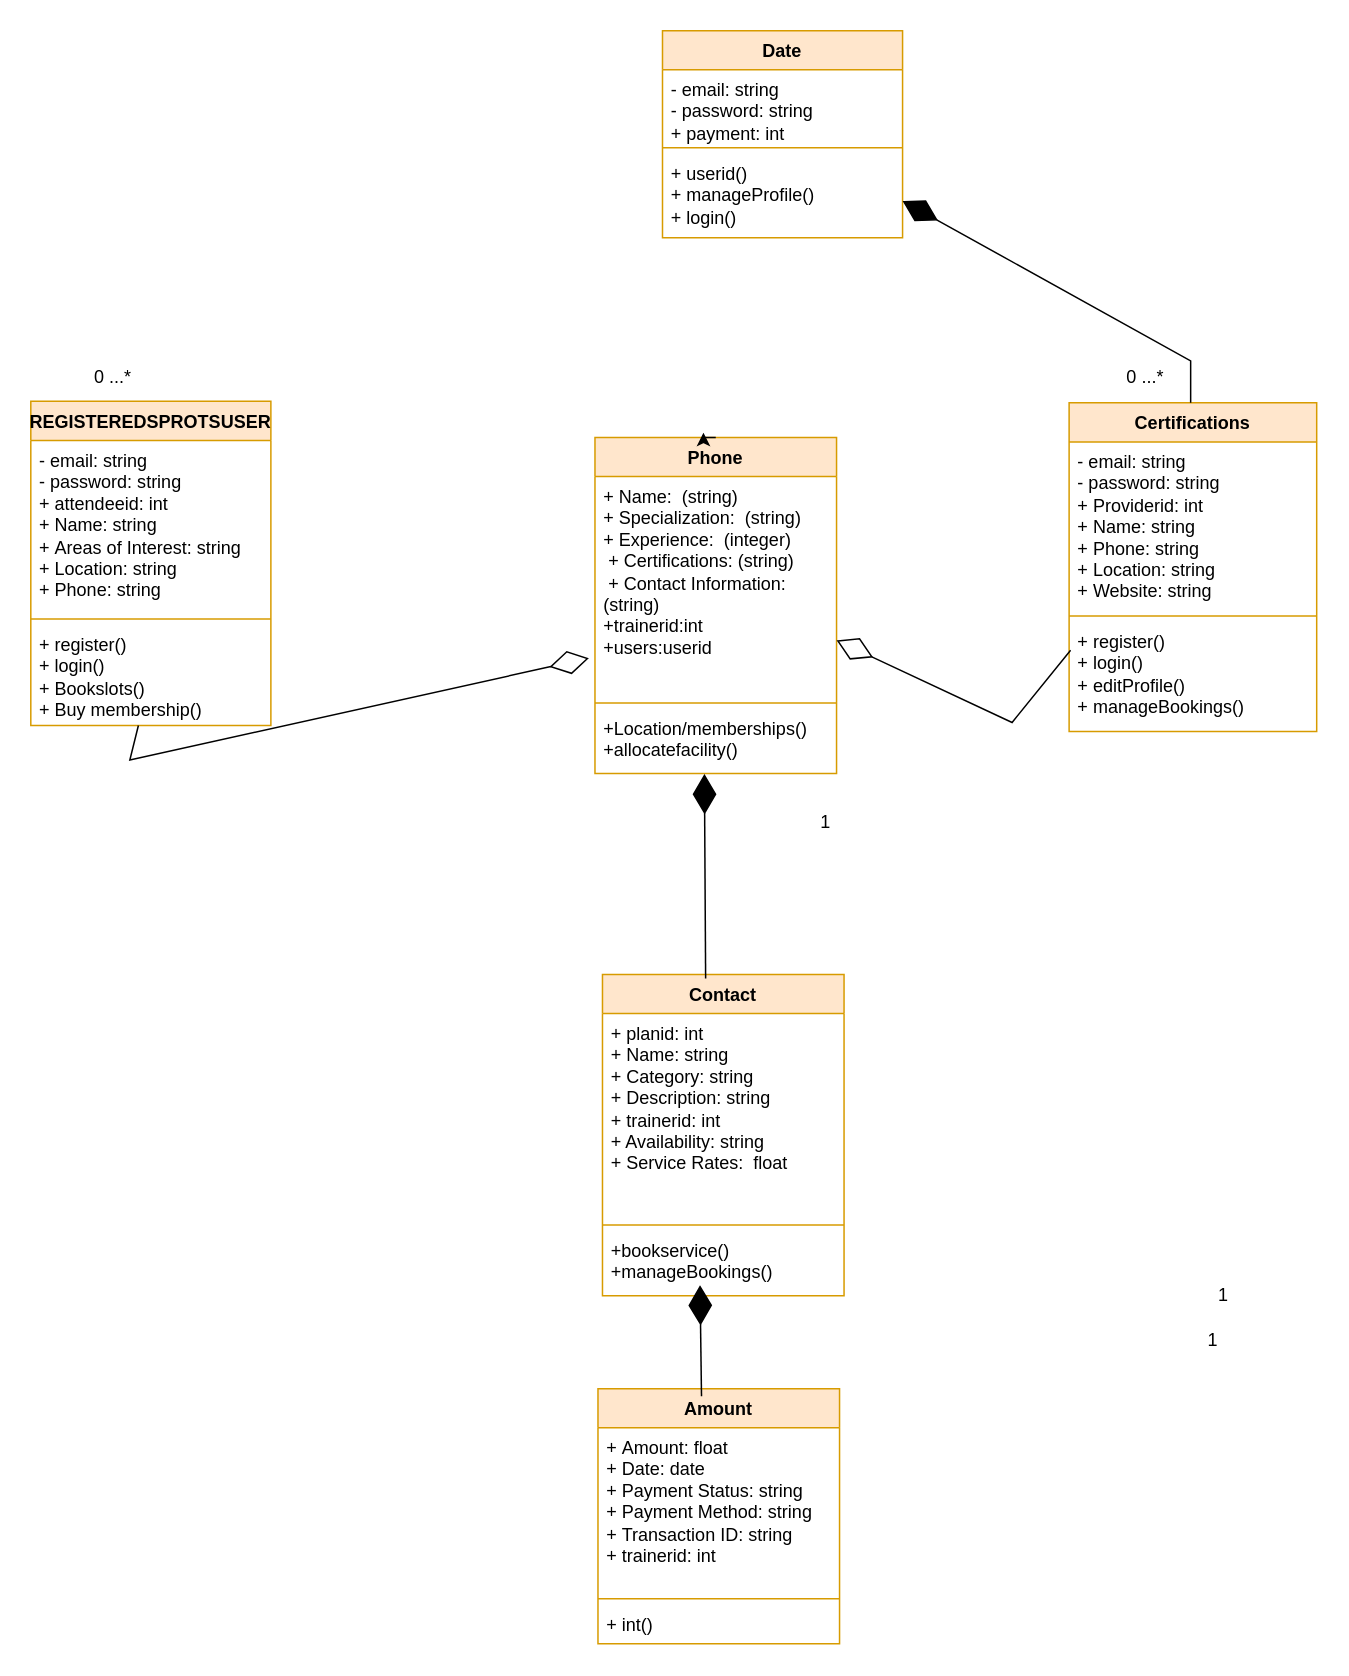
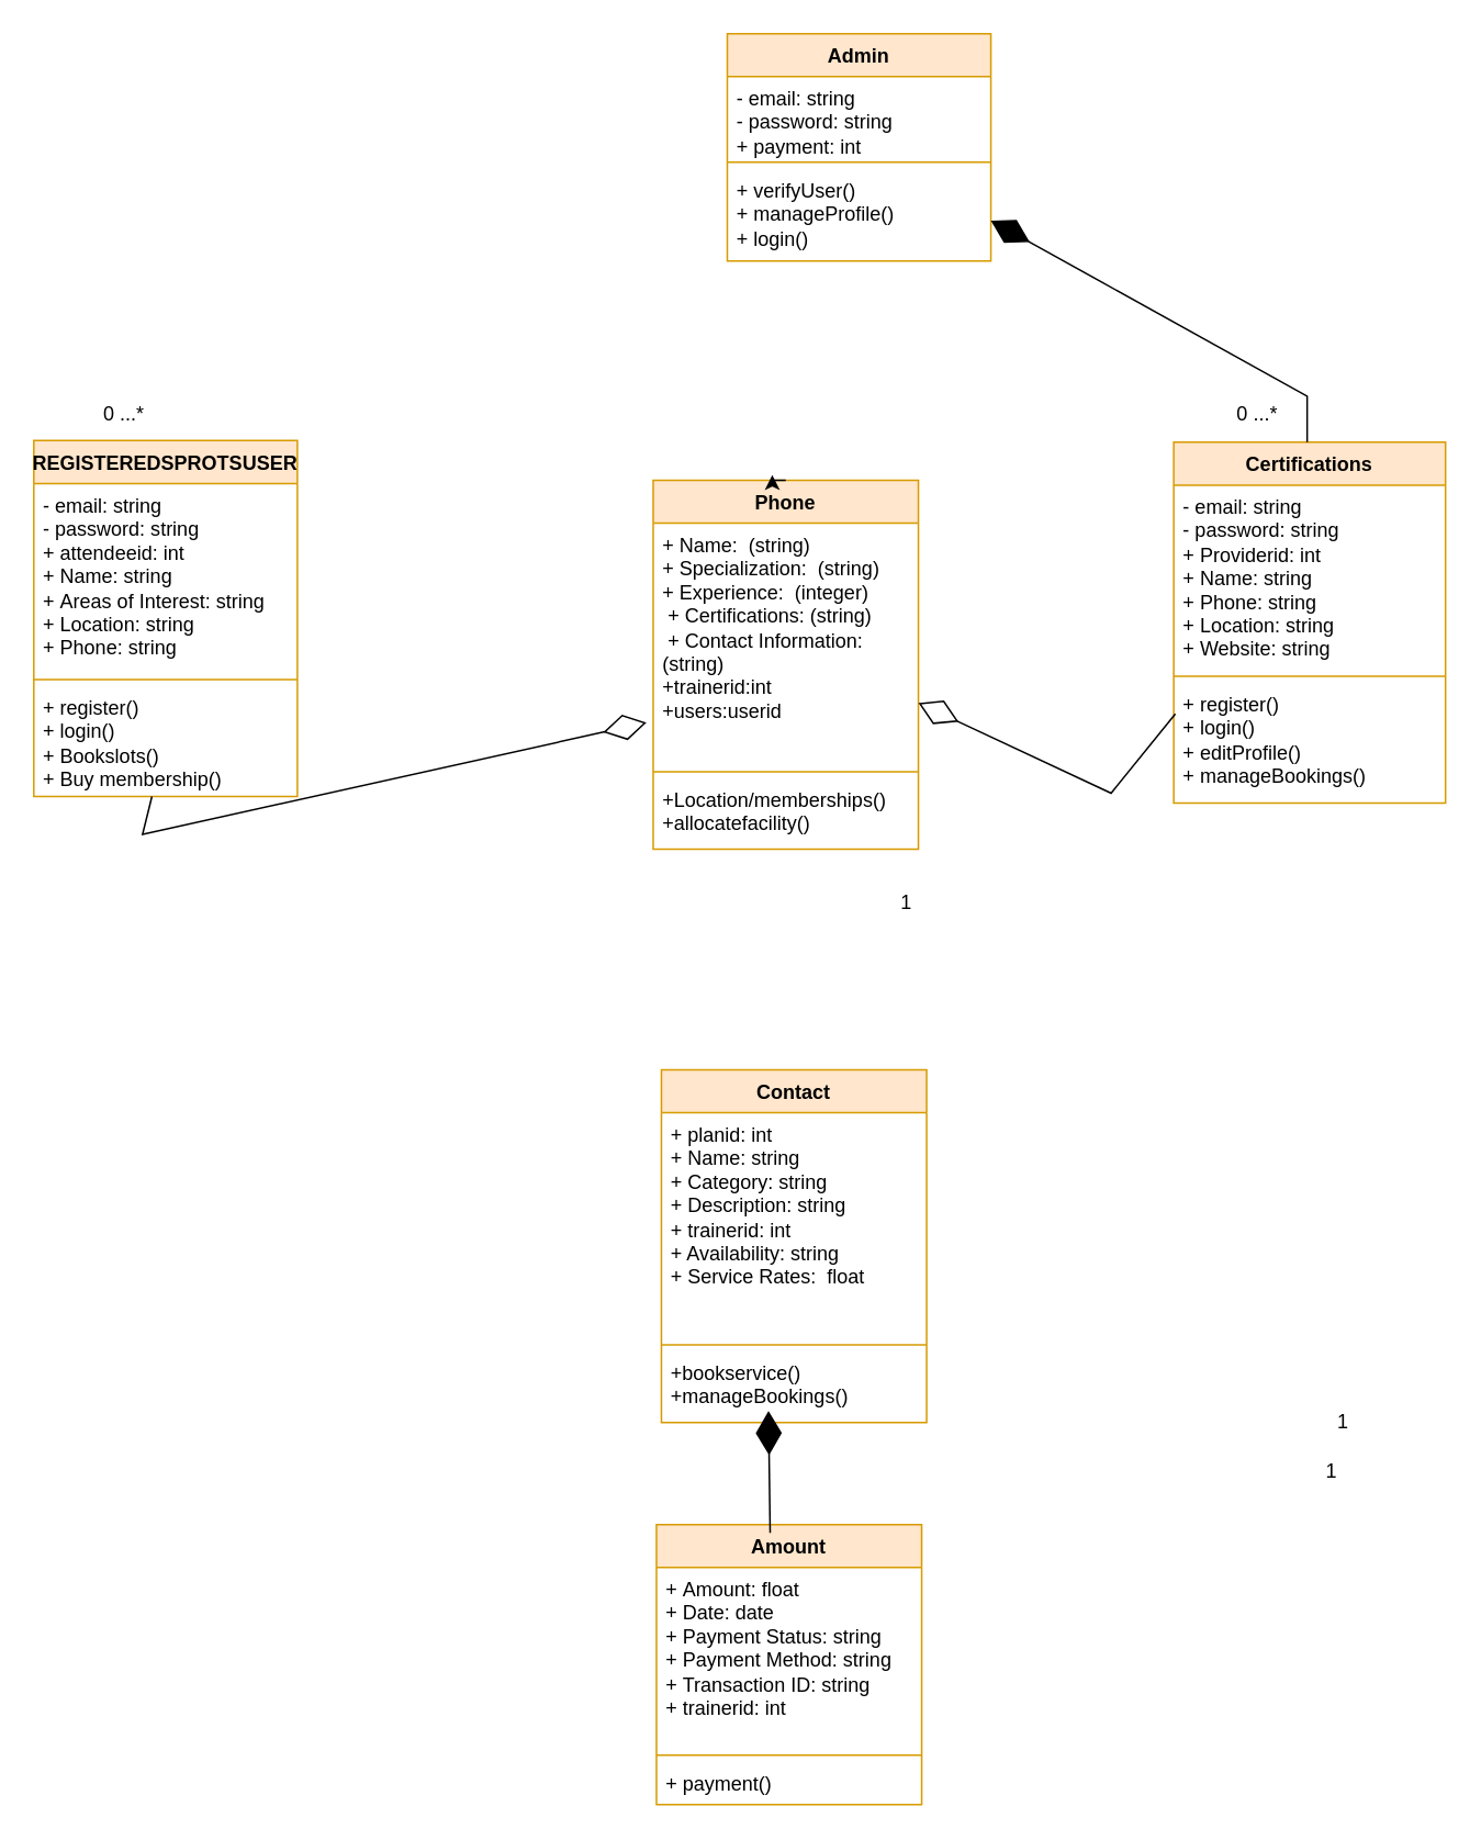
- <mxCell id="6" value="Date" style="swimlane;fontStyle=1;align=center;verticalAlign=top;childLayout=stackLayout;horizontal=1;startSize=26;horizontalStack=0;resizeParent=1;resizeParentMax=0;resizeLast=0;collapsible=1;marginBottom=0;whiteSpace=wrap;html=1;fillColor=#ffe6cc;strokeColor=#d79b00;" parent="1" vertex="1"><mxGeometry x="441" y="20" width="160" height="138" as="geometry" /></mxCell>
+ <mxCell id="6" value="Admin" style="swimlane;fontStyle=1;align=center;verticalAlign=top;childLayout=stackLayout;horizontal=1;startSize=26;horizontalStack=0;resizeParent=1;resizeParentMax=0;resizeLast=0;collapsible=1;marginBottom=0;whiteSpace=wrap;html=1;fillColor=#ffe6cc;strokeColor=#d79b00;" parent="1" vertex="1"><mxGeometry x="441" y="20" width="160" height="138" as="geometry" /></mxCell>
- <mxCell id="9" value="+ userid()&lt;br&gt;+ manageProfile()&lt;br&gt;+ login()" style="text;strokeColor=none;fillColor=none;align=left;verticalAlign=top;spacingLeft=4;spacingRight=4;overflow=hidden;rotatable=0;points=[[0,0.5],[1,0.5]];portConstraint=eastwest;whiteSpace=wrap;html=1;" parent="6" vertex="1"><mxGeometry y="82" width="160" height="56" as="geometry" /></mxCell>
+ <mxCell id="9" value="+ verifyUser()&lt;br&gt;+ manageProfile()&lt;br&gt;+ login()" style="text;strokeColor=none;fillColor=none;align=left;verticalAlign=top;spacingLeft=4;spacingRight=4;overflow=hidden;rotatable=0;points=[[0,0.5],[1,0.5]];portConstraint=eastwest;whiteSpace=wrap;html=1;" parent="6" vertex="1"><mxGeometry y="82" width="160" height="56" as="geometry" /></mxCell>
- <mxCell id="34" value="" style="endArrow=diamondThin;endFill=1;endSize=24;html=1;rounded=0;exitX=0.427;exitY=0.012;exitDx=0;exitDy=0;entryX=0.453;entryY=1.008;entryDx=0;entryDy=0;entryPerimeter=0;exitPerimeter=0;" edge="1" parent="1" source="29" target="28"><mxGeometry width="160" relative="1" as="geometry"><mxPoint x="803" y="278" as="sourcePoint" /><mxPoint x="611" y="143" as="targetPoint" /><Array as="points" /></mxGeometry></mxCell>
- <mxCell id="16" value="+ int()" style="text;strokeColor=none;fillColor=none;align=left;verticalAlign=top;spacingLeft=4;spacingRight=4;overflow=hidden;rotatable=0;points=[[0,0.5],[1,0.5]];portConstraint=eastwest;whiteSpace=wrap;html=1;" parent="13" vertex="1"><mxGeometry y="144" width="161" height="26" as="geometry" /></mxCell>
+ <mxCell id="16" value="+ payment()" style="text;strokeColor=none;fillColor=none;align=left;verticalAlign=top;spacingLeft=4;spacingRight=4;overflow=hidden;rotatable=0;points=[[0,0.5],[1,0.5]];portConstraint=eastwest;whiteSpace=wrap;html=1;" parent="13" vertex="1"><mxGeometry y="144" width="161" height="26" as="geometry" /></mxCell>
